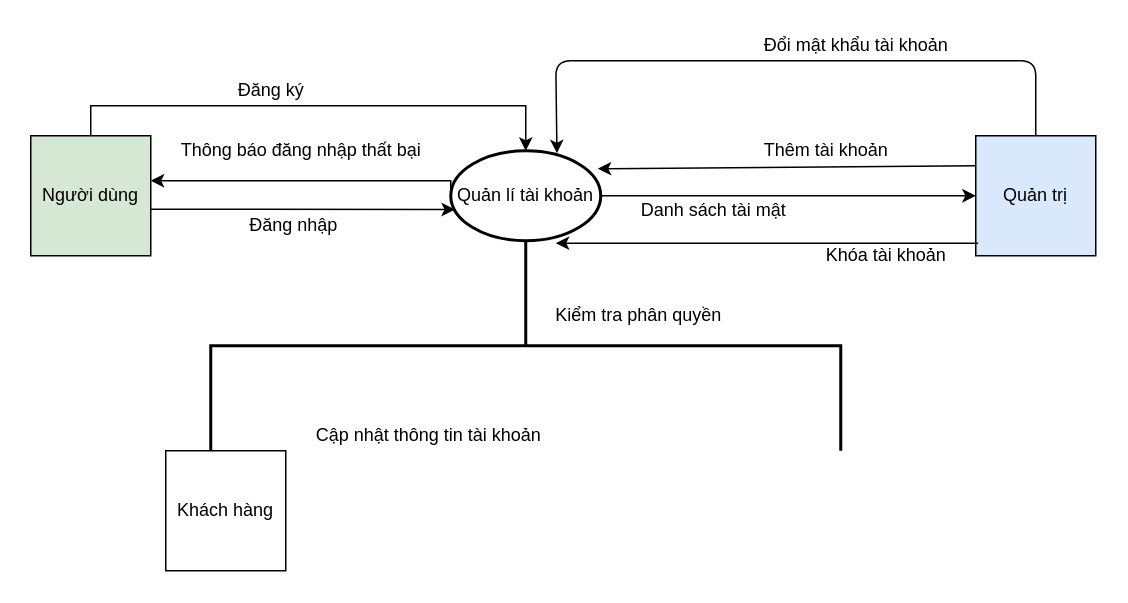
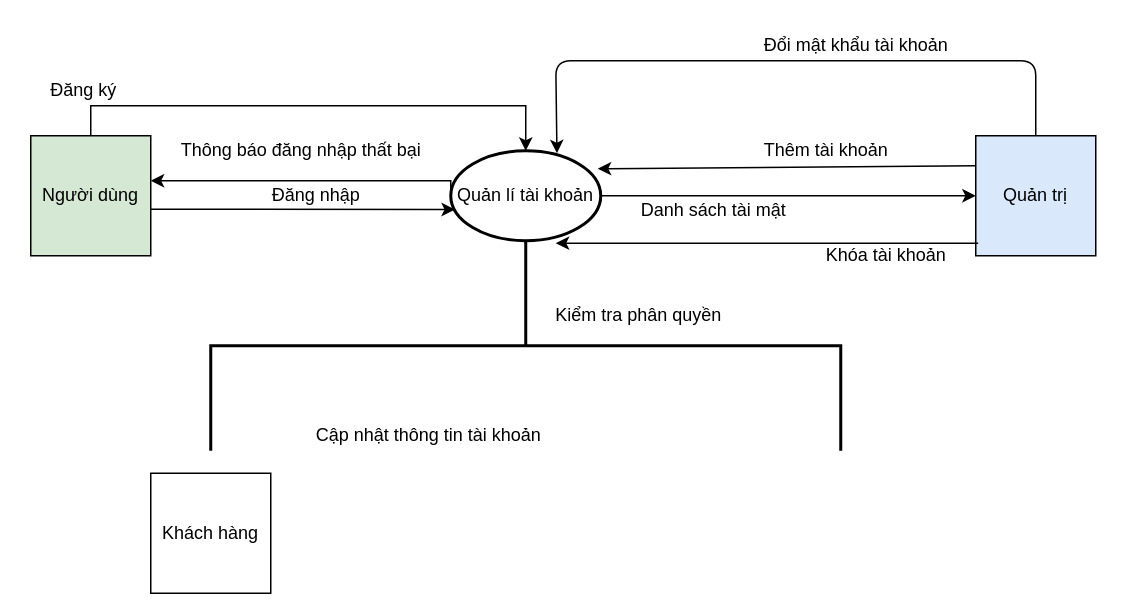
- <mxCell id="13" value="Đăng ký" style="text;html=1;align=center;verticalAlign=middle;resizable=0;points=[];autosize=1;" vertex="1" parent="1"><mxGeometry x="150" y="50" width="60" height="20" as="geometry" /></mxCell>
+ <mxCell id="13" value="Đăng ký" style="text;html=1;align=center;verticalAlign=middle;resizable=0;points=[];autosize=1;" vertex="1" parent="1"><mxGeometry x="25" y="50" width="60" height="20" as="geometry" /></mxCell>
- <mxCell id="7" value="Đăng nhập" style="text;html=1;align=center;verticalAlign=middle;resizable=0;points=[];autosize=1;" parent="1" vertex="1"><mxGeometry x="160" y="140" width="70" height="20" as="geometry" /></mxCell>
+ <mxCell id="7" value="Đăng nhập" style="text;html=1;align=center;verticalAlign=middle;resizable=0;points=[];autosize=1;" parent="1" vertex="1"><mxGeometry x="175" y="120" width="70" height="20" as="geometry" /></mxCell>
- <mxCell id="8" value="Khách hàng" style="whiteSpace=wrap;html=1;aspect=fixed;" parent="1" vertex="1"><mxGeometry x="110" y="300" width="80" height="80" as="geometry" /></mxCell>
+ <mxCell id="8" value="Khách hàng" style="whiteSpace=wrap;html=1;aspect=fixed;" parent="1" vertex="1"><mxGeometry x="100" y="315" width="80" height="80" as="geometry" /></mxCell>
